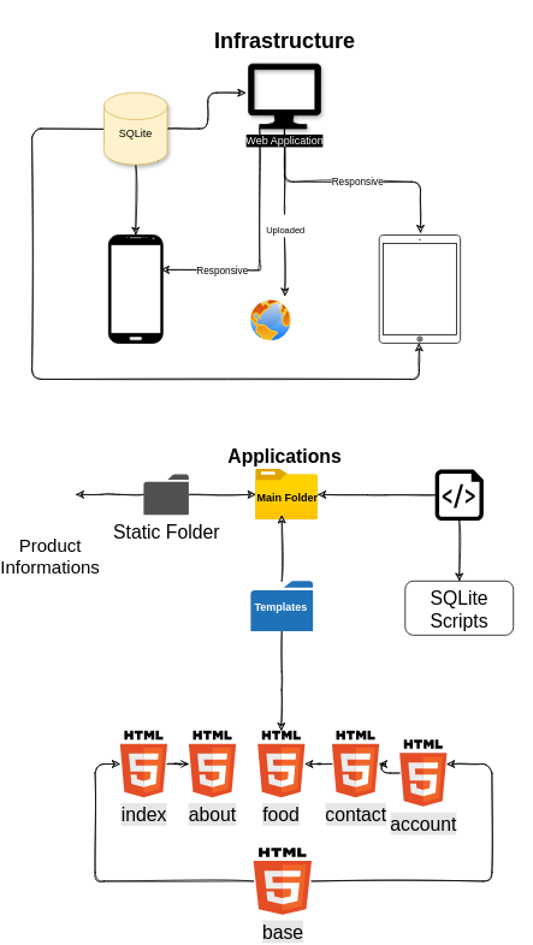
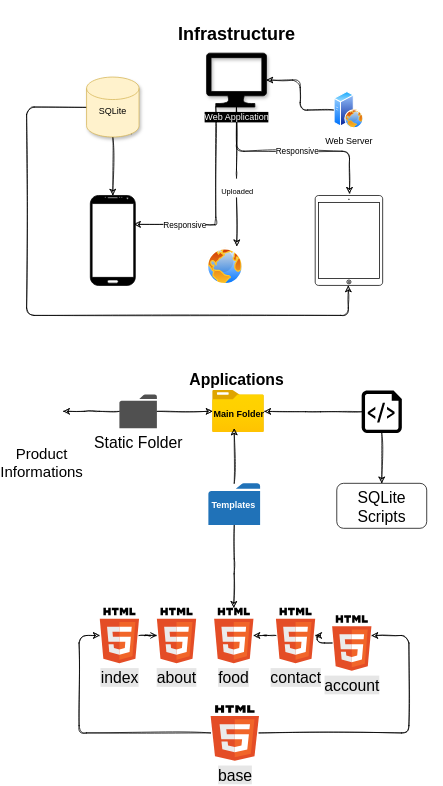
- <mxCell id="9" style="edgeStyle=orthogonalEdgeStyle;rounded=1;orthogonalLoop=1;jettySize=auto;html=1;entryX=-0.038;entryY=0.447;entryDx=0;entryDy=0;entryPerimeter=0;sketch=1;" parent="1" source="12" target="8" edge="1"><mxGeometry relative="1" as="geometry" /></mxCell>
+ <mxCell id="14" style="edgeStyle=orthogonalEdgeStyle;rounded=1;orthogonalLoop=1;jettySize=auto;html=1;entryX=1;entryY=0.5;entryDx=0;entryDy=0;entryPerimeter=0;fontColor=#000000;sketch=1;" parent="1" source="15" target="8" edge="1"><mxGeometry relative="1" as="geometry" /></mxCell>
+ <mxCell id="15" value="Web Server" style="aspect=fixed;perimeter=ellipsePerimeter;html=1;align=center;shadow=0;dashed=0;spacingTop=3;image;image=img/lib/active_directory/web_server.svg;sketch=0;fontColor=#000000;strokeColor=#000000;fillColor=#000000;gradientColor=#ffffff;rounded=1;" parent="1" vertex="1"><mxGeometry x="440" y="121" width="40" height="50" as="geometry" /></mxCell>
